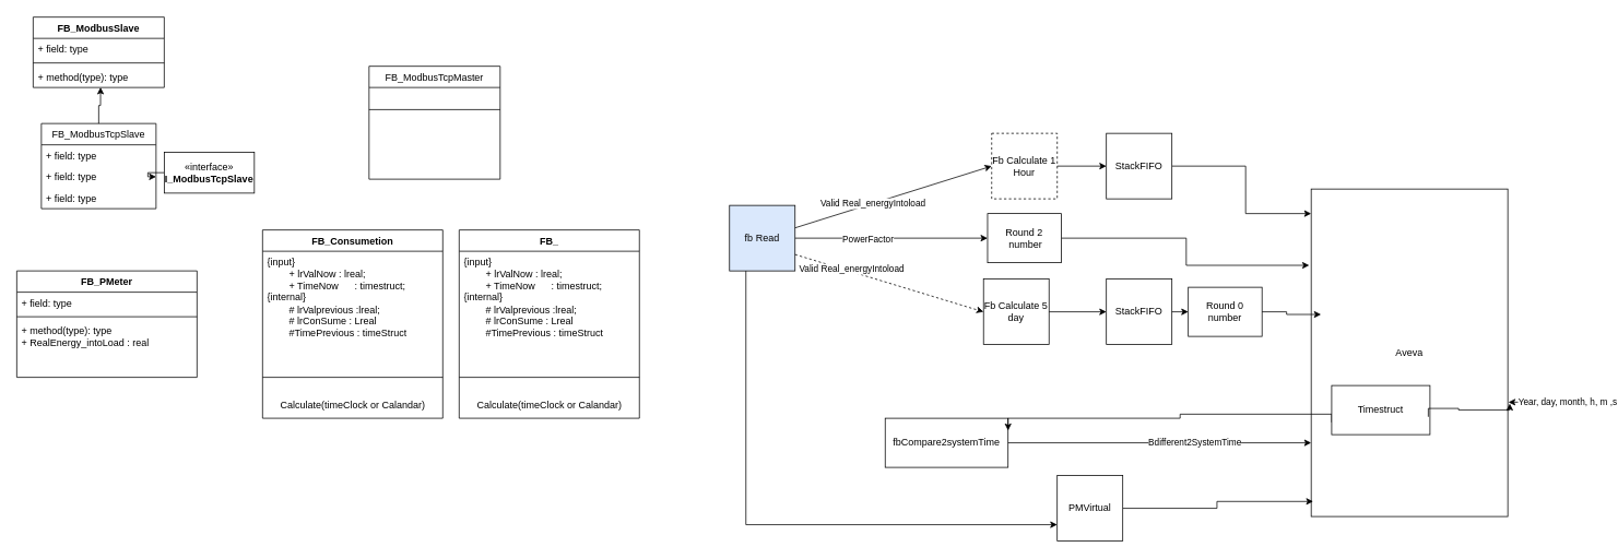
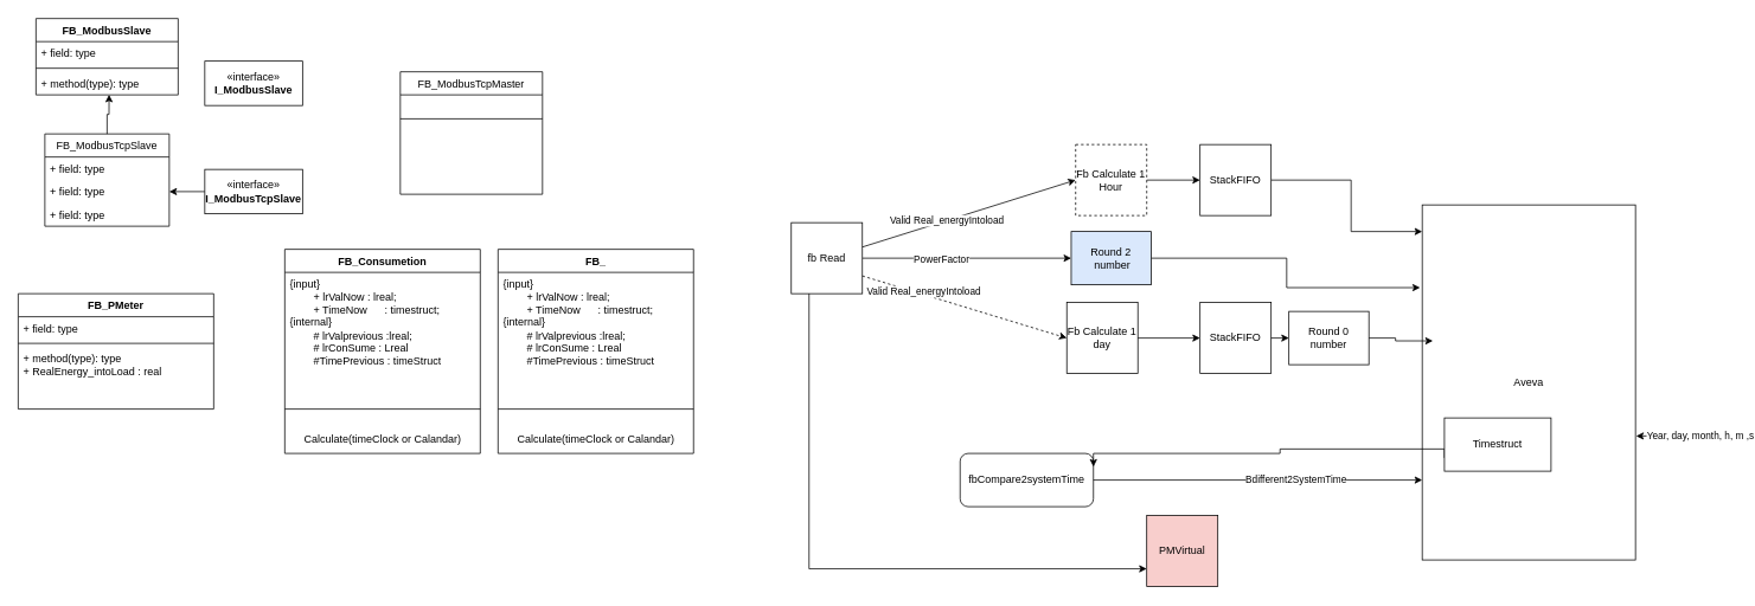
+ <mxCell id="13" value="«interface»&lt;br&gt;&lt;b&gt;I_ModbusSlave&lt;/b&gt;" style="html=1;whiteSpace=wrap;" parent="1" vertex="1"><mxGeometry x="230" y="68" width="110" height="50" as="geometry" /></mxCell>
- <mxCell id="15" value="«interface»&lt;br&gt;&lt;b&gt;I_ModbusTcpSlave&lt;/b&gt;" style="html=1;whiteSpace=wrap;" parent="1" vertex="1"><mxGeometry x="200" y="185" width="110" height="50" as="geometry" /></mxCell>
+ <mxCell id="15" value="«interface»&lt;br&gt;&lt;b&gt;I_ModbusTcpSlave&lt;/b&gt;" style="html=1;whiteSpace=wrap;" parent="1" vertex="1"><mxGeometry x="230" y="190" width="110" height="50" as="geometry" /></mxCell>
- <mxCell id="30" value="fb Read" style="whiteSpace=wrap;html=1;aspect=fixed;fillColor=#dae8fc;" vertex="1" parent="1"><mxGeometry x="890" y="250" width="80" height="80" as="geometry" /></mxCell>
+ <mxCell id="30" value="fb Read" style="whiteSpace=wrap;html=1;aspect=fixed;" vertex="1" parent="1"><mxGeometry x="890" y="250" width="80" height="80" as="geometry" /></mxCell>
- <mxCell id="49" value="Round 2&lt;div&gt;&amp;nbsp;number&lt;/div&gt;" style="rounded=0;whiteSpace=wrap;html=1;" vertex="1" parent="1"><mxGeometry x="1205" y="260" width="90" height="60" as="geometry" /></mxCell>
+ <mxCell id="49" value="Round 2&lt;div&gt;&amp;nbsp;number&lt;/div&gt;" style="rounded=0;whiteSpace=wrap;html=1;fillColor=#dae8fc;" vertex="1" parent="1"><mxGeometry x="1205" y="260" width="90" height="60" as="geometry" /></mxCell>
- <mxCell id="32" value="Fb Calculate 5 day" style="whiteSpace=wrap;html=1;aspect=fixed;" vertex="1" parent="1"><mxGeometry x="1200" y="340" width="80" height="80" as="geometry" /></mxCell>
+ <mxCell id="32" value="Fb Calculate 1 day" style="whiteSpace=wrap;html=1;aspect=fixed;" vertex="1" parent="1"><mxGeometry x="1200" y="340" width="80" height="80" as="geometry" /></mxCell>
- <mxCell id="57" style="edgeStyle=orthogonalEdgeStyle;rounded=0;orthogonalLoop=1;jettySize=auto;html=1;entryX=1.01;entryY=0.655;entryDx=0;entryDy=0;entryPerimeter=0;exitX=0.983;exitY=0.637;exitDx=0;exitDy=0;exitPerimeter=0;" edge="1" parent="1" source="54" target="44"><mxGeometry relative="1" as="geometry"><Array as="points"><mxPoint x="1780" y="498" /><mxPoint x="1780" y="500" /><mxPoint x="1842" y="500" /></Array></mxGeometry></mxCell>
- <mxCell id="50" value="fbCompare2systemTime" style="rounded=0;whiteSpace=wrap;html=1;" vertex="1" parent="1"><mxGeometry x="1080" y="510" width="150" height="60" as="geometry" /></mxCell>
+ <mxCell id="50" value="fbCompare2systemTime" style="whiteSpace=wrap;html=1;rounded=1;" vertex="1" parent="1"><mxGeometry x="1080" y="510" width="150" height="60" as="geometry" /></mxCell>
- <mxCell id="58" style="edgeStyle=orthogonalEdgeStyle;rounded=0;orthogonalLoop=1;jettySize=auto;html=1;entryX=0.01;entryY=0.954;entryDx=0;entryDy=0;entryPerimeter=0;" edge="1" parent="1" source="59" target="44"><mxGeometry relative="1" as="geometry"><mxPoint x="1590" y="610" as="targetPoint" /></mxGeometry></mxCell>
- <mxCell id="59" value="PMVirtual" style="whiteSpace=wrap;html=1;aspect=fixed;" vertex="1" parent="1"><mxGeometry x="1290" y="580" width="80" height="80" as="geometry" /></mxCell>
+ <mxCell id="59" value="PMVirtual" style="whiteSpace=wrap;html=1;aspect=fixed;fillColor=#f8cecc;" vertex="1" parent="1"><mxGeometry x="1290" y="580" width="80" height="80" as="geometry" /></mxCell>
